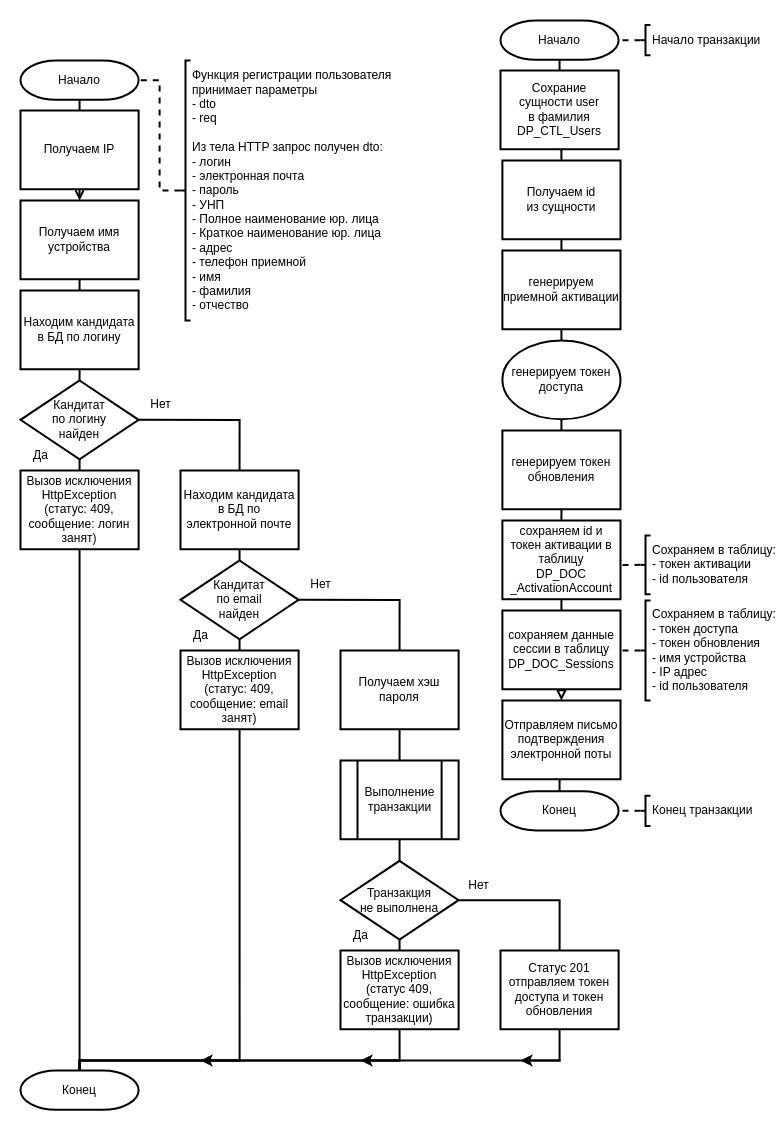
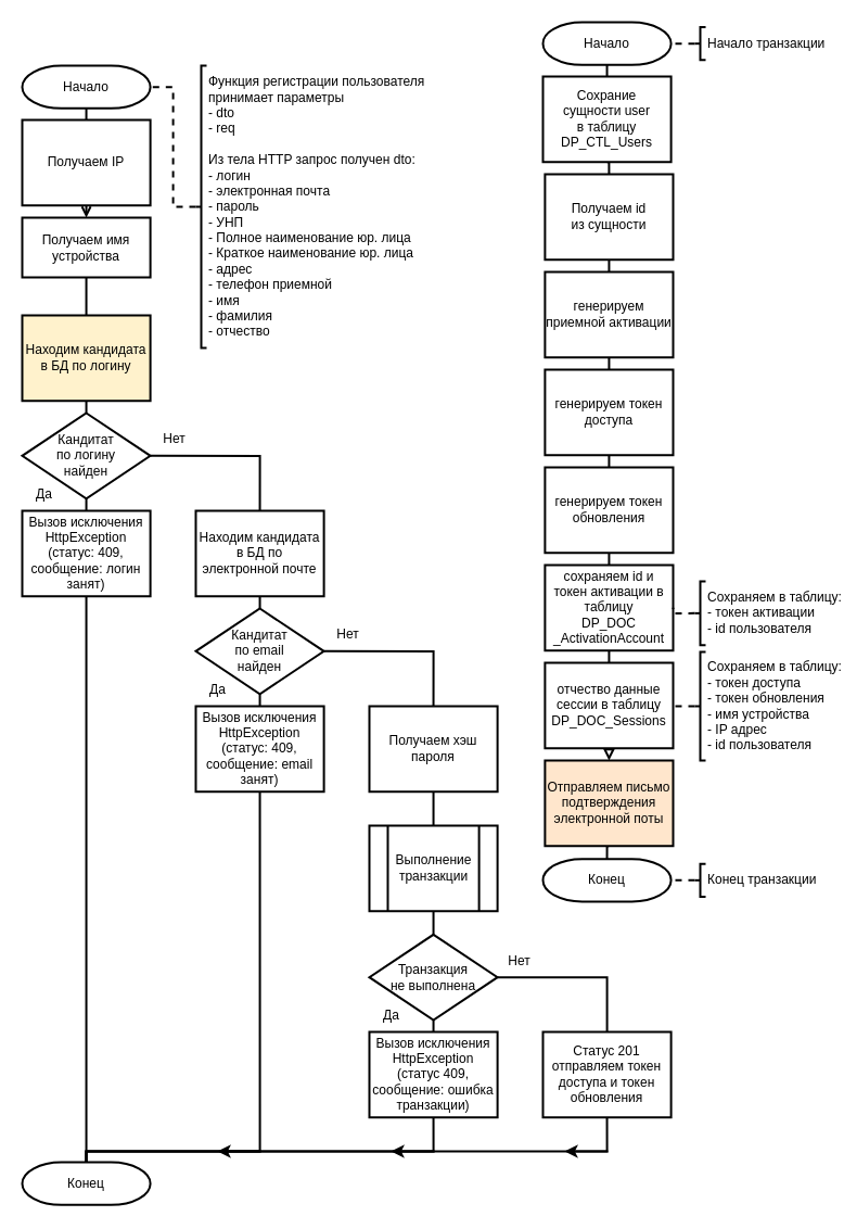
- <mxCell id="32" value="Сохрание&lt;br&gt;сущности&amp;nbsp;user&lt;br&gt;в фамилия DP_CTL_Users" style="rounded=0;whiteSpace=wrap;html=1;absoluteArcSize=1;arcSize=14;strokeWidth=2;" parent="1" vertex="1"><mxGeometry x="500" y="70" width="118.11" height="78.74" as="geometry" /></mxCell>
+ <mxCell id="32" value="Сохрание&lt;br&gt;сущности&amp;nbsp;user&lt;br&gt;в таблицу DP_CTL_Users" style="rounded=0;whiteSpace=wrap;html=1;absoluteArcSize=1;arcSize=14;strokeWidth=2;" parent="1" vertex="1"><mxGeometry x="500" y="70" width="118.11" height="78.74" as="geometry" /></mxCell>
- <mxCell id="7" value="Получаем имя устройства" style="rounded=0;whiteSpace=wrap;html=1;absoluteArcSize=1;arcSize=14;strokeWidth=2;" parent="1" vertex="1"><mxGeometry x="20" y="200" width="118.11" height="78.74" as="geometry" /></mxCell>
+ <mxCell id="7" value="Получаем имя устройства" style="rounded=0;whiteSpace=wrap;html=1;absoluteArcSize=1;arcSize=14;strokeWidth=2;" parent="1" vertex="1"><mxGeometry x="20" y="200" width="118.11" height="55" as="geometry" /></mxCell>
- <mxCell id="9" value="Находим кандидата в БД по логину" style="rounded=0;whiteSpace=wrap;html=1;absoluteArcSize=1;arcSize=14;strokeWidth=2;" parent="1" vertex="1"><mxGeometry x="20" y="290" width="118.11" height="78.74" as="geometry" /></mxCell>
+ <mxCell id="9" value="Находим кандидата в БД по логину" style="rounded=0;whiteSpace=wrap;html=1;absoluteArcSize=1;arcSize=14;strokeWidth=2;fillColor=#fff2cc;" parent="1" vertex="1"><mxGeometry x="20" y="290" width="118.11" height="78.74" as="geometry" /></mxCell>
- <mxCell id="38" value="генерируем токен доступа" style="ellipse;whiteSpace=wrap;html=1;absoluteArcSize=1;arcSize=14;strokeWidth=2;" parent="1" vertex="1"><mxGeometry x="501.89" y="340" width="118.11" height="78.74" as="geometry" /></mxCell>
+ <mxCell id="38" value="генерируем токен доступа" style="rounded=0;whiteSpace=wrap;html=1;absoluteArcSize=1;arcSize=14;strokeWidth=2;" parent="1" vertex="1"><mxGeometry x="501.89" y="340" width="118.11" height="78.74" as="geometry" /></mxCell>
- <mxCell id="44" value="сохраняем данные сессии в таблицу&lt;br&gt;DP_DOC_Sessions" style="rounded=0;whiteSpace=wrap;html=1;absoluteArcSize=1;arcSize=14;strokeWidth=2;" parent="1" vertex="1"><mxGeometry x="501.89" y="610" width="118.11" height="78.74" as="geometry" /></mxCell>
+ <mxCell id="44" value="отчество данные сессии в таблицу&lt;br&gt;DP_DOC_Sessions" style="rounded=0;whiteSpace=wrap;html=1;absoluteArcSize=1;arcSize=14;strokeWidth=2;" parent="1" vertex="1"><mxGeometry x="501.89" y="610" width="118.11" height="78.74" as="geometry" /></mxCell>
- <mxCell id="50" value="Отправляем письмо подтверждения электронной поты" style="rounded=0;whiteSpace=wrap;html=1;absoluteArcSize=1;arcSize=14;strokeWidth=2;" parent="1" vertex="1"><mxGeometry x="501.89" y="700" width="118.11" height="78.74" as="geometry" /></mxCell>
+ <mxCell id="50" value="Отправляем письмо подтверждения электронной поты" style="rounded=0;whiteSpace=wrap;html=1;absoluteArcSize=1;arcSize=14;strokeWidth=2;fillColor=#ffe6cc;" parent="1" vertex="1"><mxGeometry x="501.89" y="700" width="118.11" height="78.74" as="geometry" /></mxCell>
